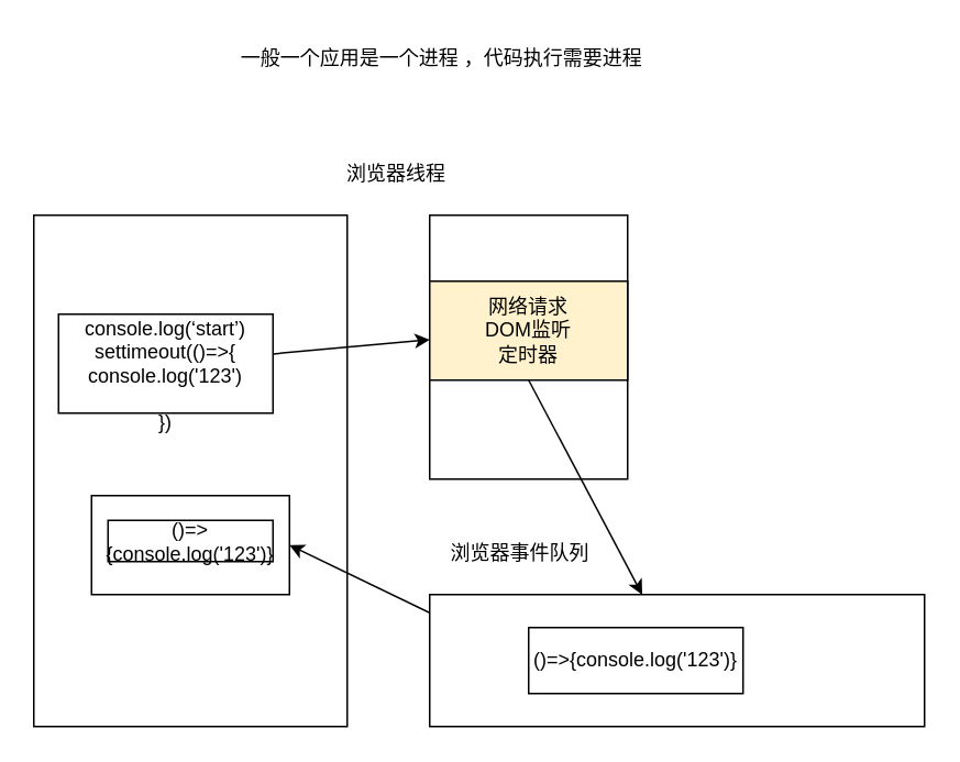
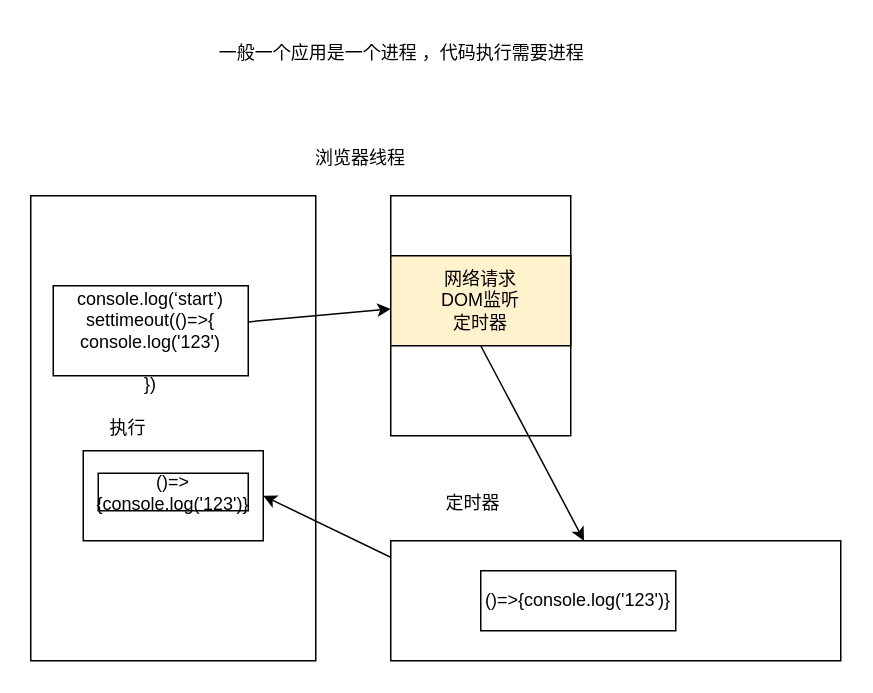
+ <mxCell id="14" value="执行" style="text;html=1;strokeColor=none;fillColor=none;align=center;verticalAlign=middle;whiteSpace=wrap;rounded=0;" parent="1" vertex="1"><mxGeometry x="55" y="270" width="60" height="30" as="geometry" /></mxCell>
- <mxCell id="9" value="浏览器事件队列" style="text;html=1;strokeColor=none;fillColor=none;align=center;verticalAlign=middle;whiteSpace=wrap;rounded=0;" parent="1" vertex="1"><mxGeometry x="260" y="320" width="110" height="30" as="geometry" /></mxCell>
+ <mxCell id="9" value="定时器" style="text;html=1;strokeColor=none;fillColor=none;align=center;verticalAlign=middle;whiteSpace=wrap;rounded=0;" parent="1" vertex="1"><mxGeometry x="260" y="320" width="110" height="30" as="geometry" /></mxCell>
